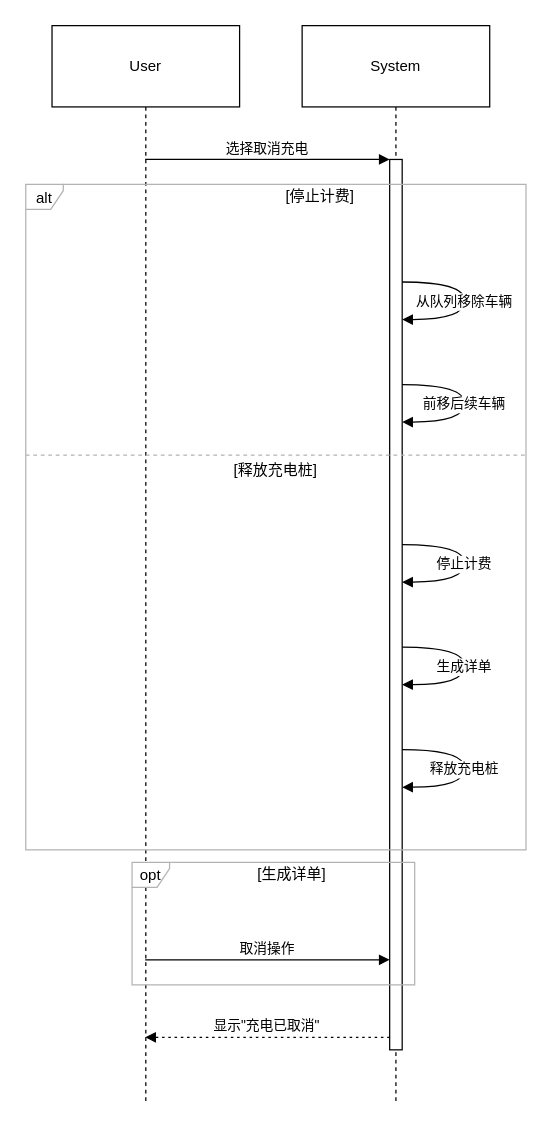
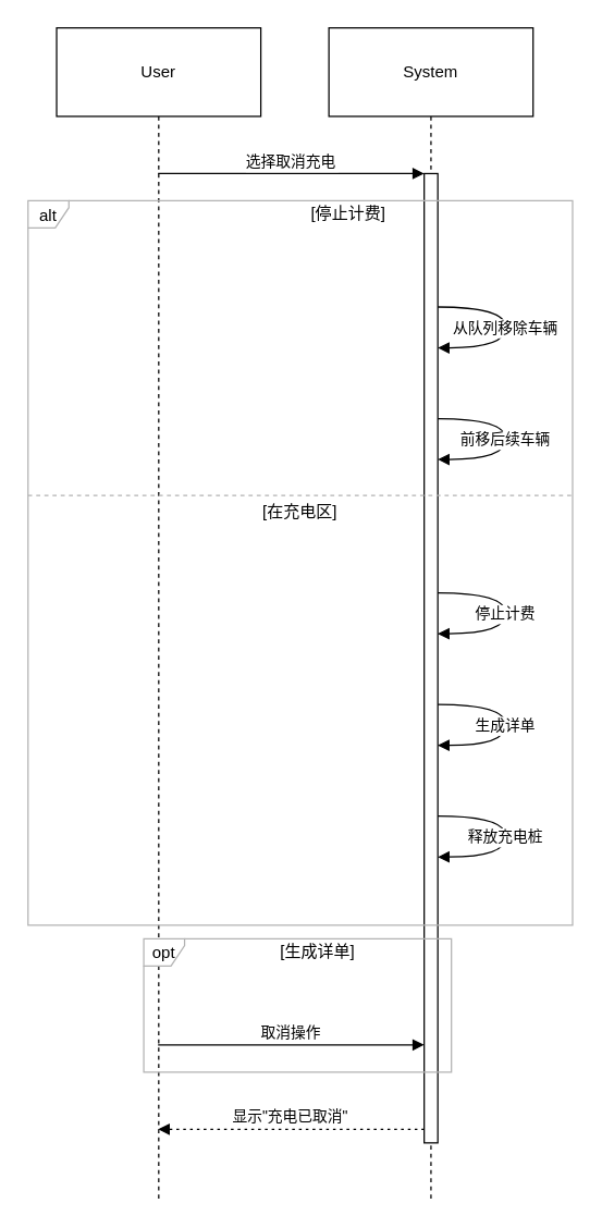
- <mxCell id="7" value="[释放充电桩]" style="shape=line;dashed=1;whiteSpace=wrap;verticalAlign=top;labelPosition=center;verticalLabelPosition=middle;align=center;strokeColor=#B3B3B3;" vertex="1" parent="5"><mxGeometry y="215" width="400" height="3" as="geometry" /></mxCell>
+ <mxCell id="7" value="[在充电区]" style="shape=line;dashed=1;whiteSpace=wrap;verticalAlign=top;labelPosition=center;verticalLabelPosition=middle;align=center;strokeColor=#B3B3B3;" vertex="1" parent="5"><mxGeometry y="215" width="400" height="3" as="geometry" /></mxCell>
